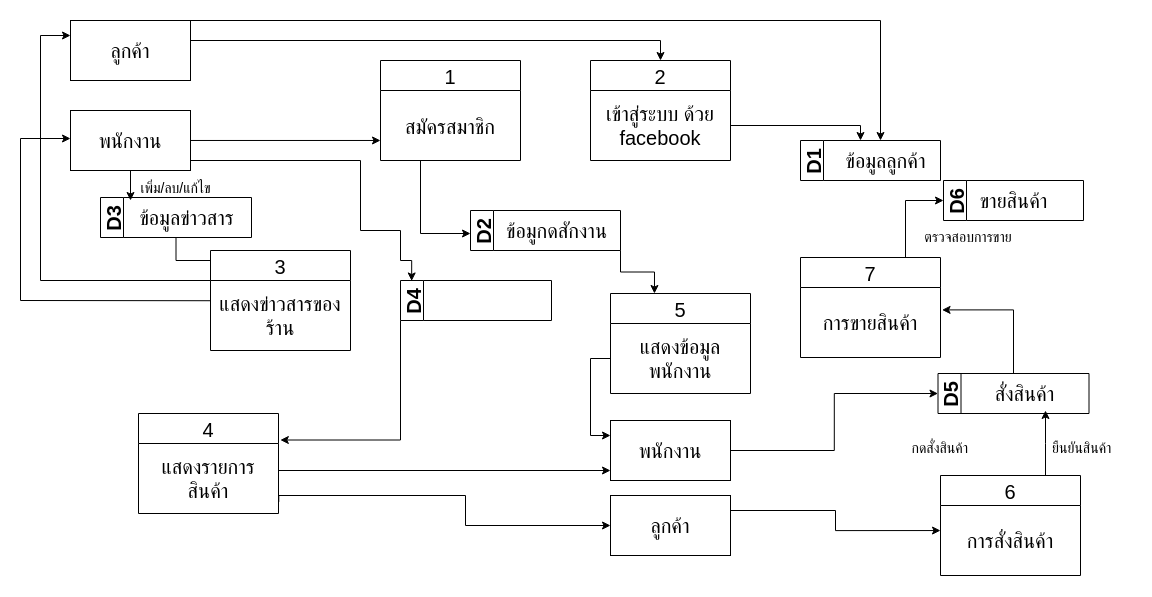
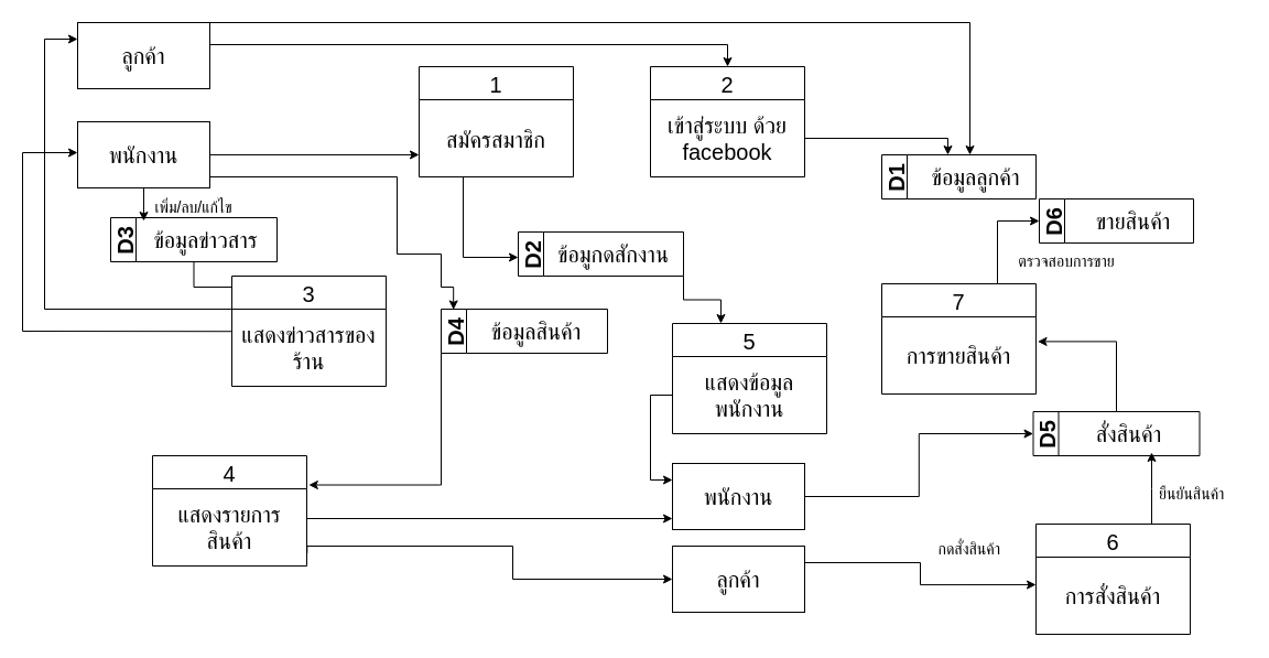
- <mxCell id="54" value="ขายสินค้า" style="text;html=1;align=center;verticalAlign=middle;resizable=0;points=[];autosize=1;strokeColor=none;fillColor=none;fontSize=20;" vertex="1" parent="53"><mxGeometry x="25" y="6" width="90" height="28" as="geometry" /></mxCell>
+ <mxCell id="54" value="ขายสินค้า" style="text;html=1;align=center;verticalAlign=middle;resizable=0;points=[];autosize=1;strokeColor=none;fillColor=none;fontSize=20;" vertex="1" parent="53"><mxGeometry x="40" y="6" width="90" height="28" as="geometry" /></mxCell>
+ <mxCell id="37" value="ข้อมูลสินค้า" style="text;html=1;align=center;verticalAlign=middle;resizable=0;points=[];autosize=1;strokeColor=none;fillColor=none;fontSize=20;" vertex="1" parent="36"><mxGeometry x="31" y="5" width="110" height="30" as="geometry" /></mxCell>
- <mxCell id="48" value="กดสั่งสินค้า" style="text;strokeColor=none;fillColor=none;align=center;verticalAlign=middle;spacingLeft=4;spacingRight=4;overflow=hidden;points=[[0,0.5],[1,0.5]];portConstraint=eastwest;rotatable=0;fontSize=14;" vertex="1" parent="1"><mxGeometry x="892" y="436" width="95.5" height="22" as="geometry" /></mxCell>
+ <mxCell id="48" value="กดสั่งสินค้า" style="text;strokeColor=none;fillColor=none;align=center;verticalAlign=middle;spacingLeft=4;spacingRight=4;overflow=hidden;points=[[0,0.5],[1,0.5]];portConstraint=eastwest;rotatable=0;fontSize=14;" vertex="1" parent="1"><mxGeometry x="832" y="486" width="95.5" height="22" as="geometry" /></mxCell>
